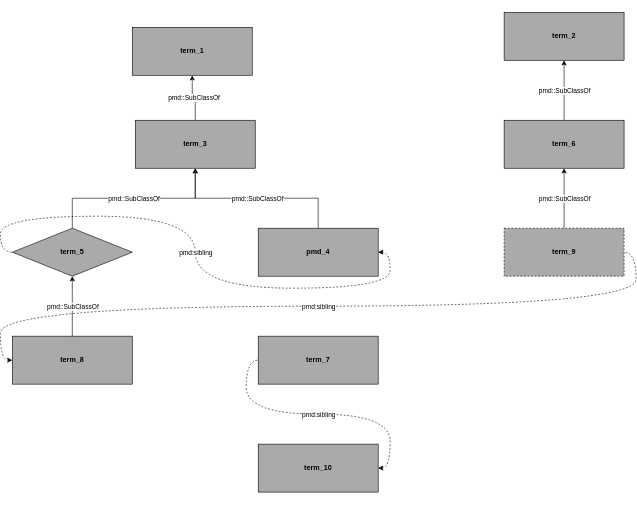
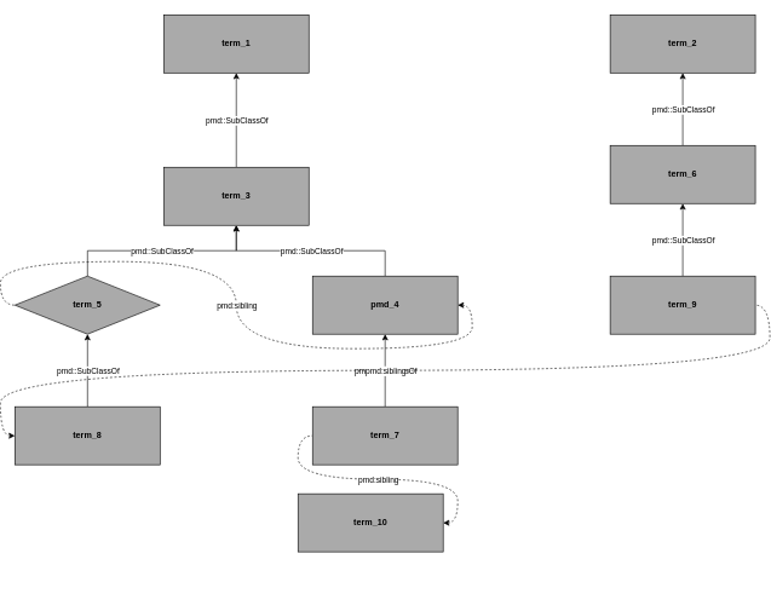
- <mxCell id="22" value="term_1" style="rounded=0;whiteSpace=wrap;html=1;fillColor=#aaaaaa;strokeColor=#000000;fontStyle=1;" parent="1" vertex="1"><mxGeometry x="220" y="45" width="200" height="80" as="geometry" /></mxCell>
+ <mxCell id="22" value="term_1" style="rounded=0;whiteSpace=wrap;html=1;fillColor=#aaaaaa;strokeColor=#000000;fontStyle=1;" parent="1" vertex="1"><mxGeometry x="225" y="20" width="200" height="80" as="geometry" /></mxCell>
- <mxCell id="23" value="term_3" style="rounded=0;whiteSpace=wrap;html=1;fillColor=#aaaaaa;strokeColor=#000000;fontStyle=1;" parent="1" vertex="1"><mxGeometry x="225" y="200" width="200" height="80" as="geometry" /></mxCell>
+ <mxCell id="23" value="term_3" style="rounded=0;whiteSpace=wrap;html=1;fillColor=#aaaaaa;strokeColor=#000000;fontStyle=1;" parent="1" vertex="1"><mxGeometry x="225" y="230" width="200" height="80" as="geometry" /></mxCell>
- <mxCell id="28" value="term_9" style="rounded=0;whiteSpace=wrap;html=1;fillColor=#aaaaaa;strokeColor=#000000;fontStyle=1;dashed=1;" parent="1" vertex="1"><mxGeometry x="840" y="380" width="200" height="80" as="geometry" /></mxCell>
+ <mxCell id="28" value="term_9" style="rounded=0;whiteSpace=wrap;html=1;fillColor=#aaaaaa;strokeColor=#000000;fontStyle=1;" parent="1" vertex="1"><mxGeometry x="840" y="380" width="200" height="80" as="geometry" /></mxCell>
+ <mxCell id="10" style="edgeStyle=orthogonalEdgeStyle;rounded=0;orthogonalLoop=1;jettySize=auto;html=1;exitX=0.5;exitY=1;exitDx=0;exitDy=0;entryX=0.5;entryY=0;entryDx=0;entryDy=0;startArrow=classic;endArrow=none;curved=0;dashed=0" edge="1" parent="1" source="25" target="26"><mxGeometry relative="1" as="geometry" /></mxCell>
+ <mxCell id="11" value="pmd::SubClassOf" style="edgeLabel;html=1;align=center;verticalAlign=middle;resizable=0;points=[];" vertex="1" connectable="0" parent="10"><mxGeometry x="0" y="0" relative="1" as="geometry"><mxPoint as="offset" /></mxGeometry></mxCell>
- <mxCell id="31" value="term_10" style="rounded=0;whiteSpace=wrap;html=1;fillColor=#aaaaaa;strokeColor=#000000;fontStyle=1;" parent="1" vertex="1"><mxGeometry x="430" y="740" width="200" height="80" as="geometry" /></mxCell>
+ <mxCell id="31" value="term_10" style="rounded=0;whiteSpace=wrap;html=1;fillColor=#aaaaaa;strokeColor=#000000;fontStyle=1;" parent="1" vertex="1"><mxGeometry x="410" y="680" width="200" height="80" as="geometry" /></mxCell>
